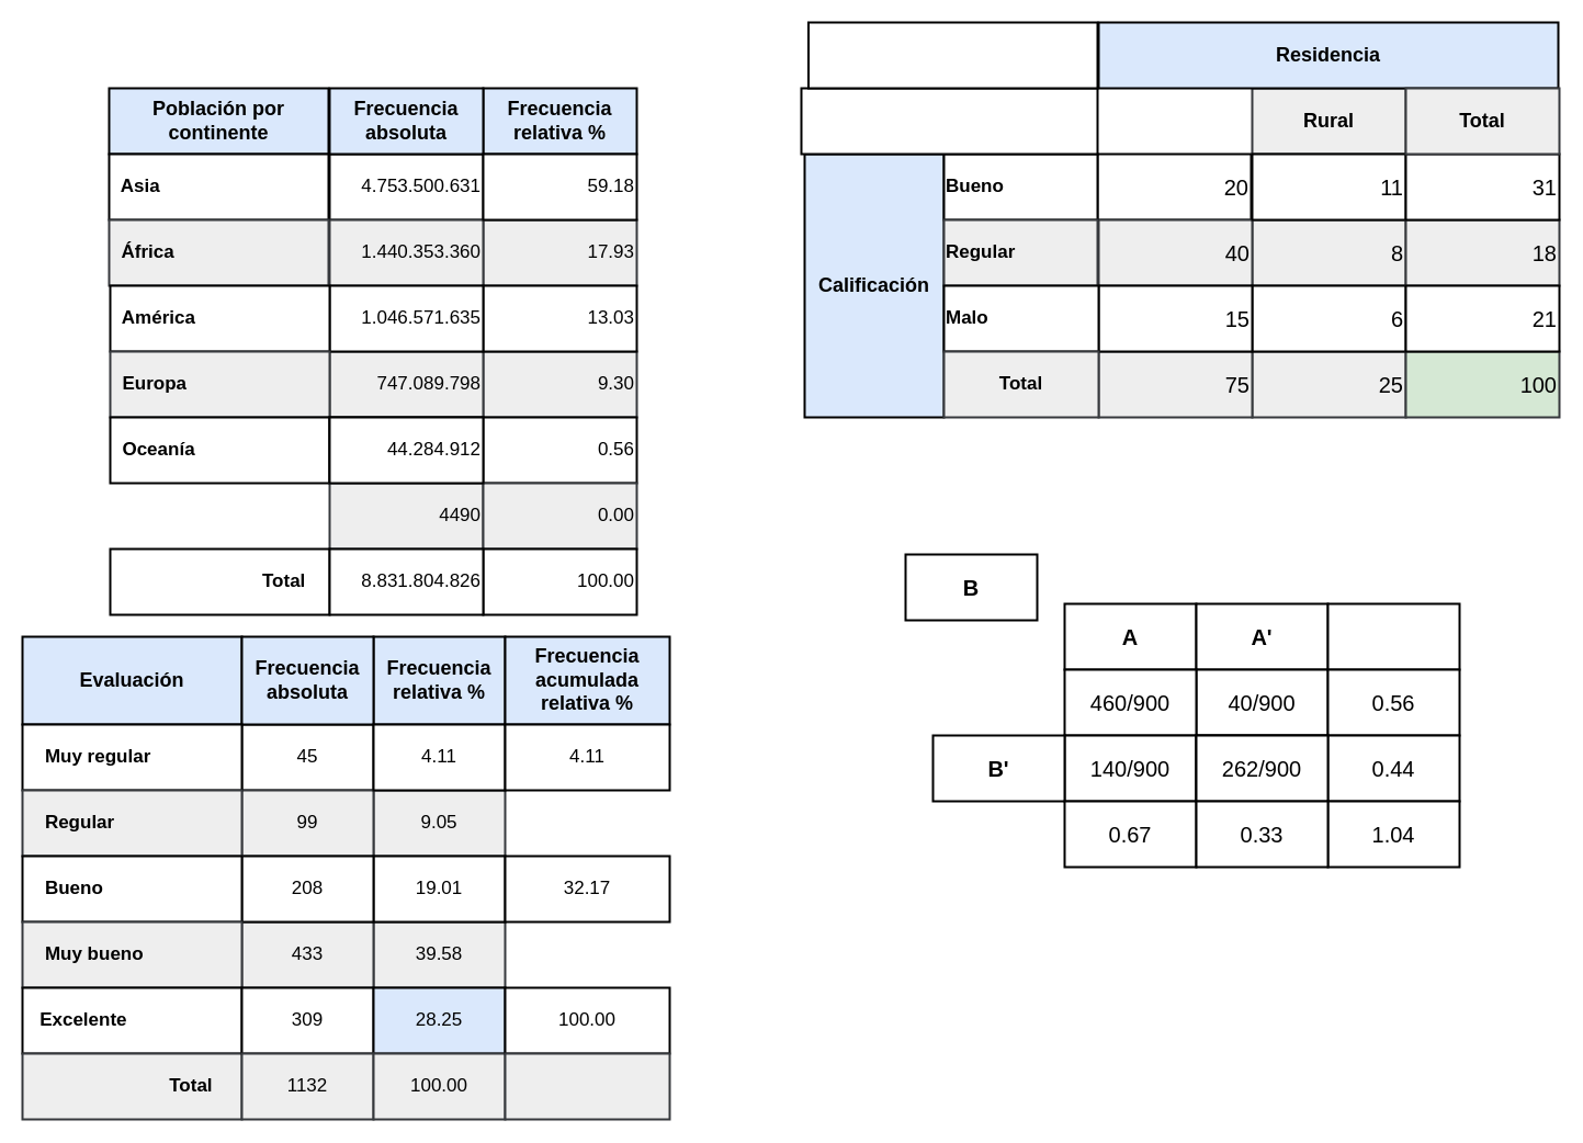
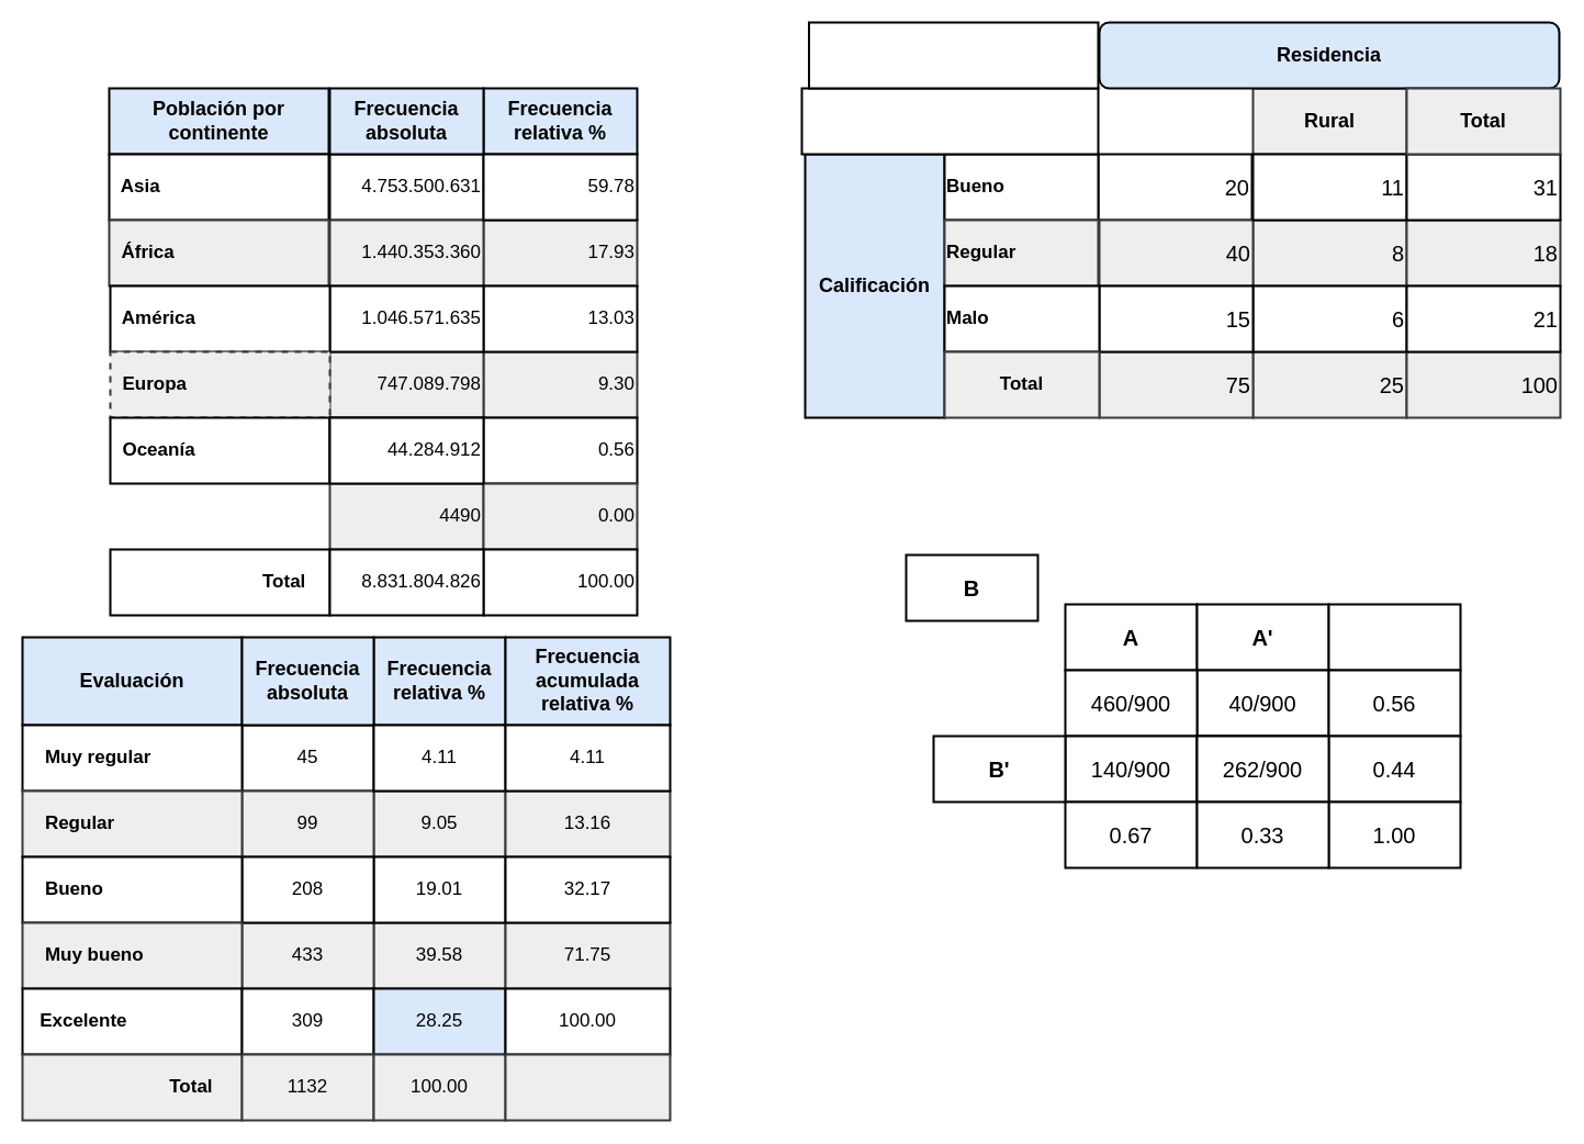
- <mxCell id="68" value="Residencia" style="rounded=0;whiteSpace=wrap;html=1;fontSize=18;fontStyle=1;fillColor=#dae8fc;strokeColor=#000000;strokeWidth=2;" vertex="1" parent="1"><mxGeometry x="1001" y="20" width="419" height="60" as="geometry" /></mxCell>
+ <mxCell id="68" value="Residencia" style="whiteSpace=wrap;html=1;fontSize=18;fontStyle=1;fillColor=#dae8fc;strokeColor=#000000;strokeWidth=2;rounded=1;" vertex="1" parent="1"><mxGeometry x="1001" y="20" width="419" height="60" as="geometry" /></mxCell>
- <mxCell id="8" value="59.18" style="rounded=0;whiteSpace=wrap;html=1;fontSize=17;align=right;strokeWidth=2;" vertex="1" parent="1"><mxGeometry x="440" y="140" width="140" height="60" as="geometry" /></mxCell>
+ <mxCell id="8" value="59.78" style="rounded=0;whiteSpace=wrap;html=1;fontSize=17;align=right;strokeWidth=2;" vertex="1" parent="1"><mxGeometry x="440" y="140" width="140" height="60" as="geometry" /></mxCell>
- <mxCell id="16" value="&amp;nbsp; Europa" style="rounded=0;whiteSpace=wrap;html=1;fontSize=17;align=left;fontStyle=1;fillColor=#eeeeee;strokeColor=#36393d;strokeWidth=2;" vertex="1" parent="1"><mxGeometry x="100" y="320" width="200" height="60" as="geometry" /></mxCell>
+ <mxCell id="16" value="&amp;nbsp; Europa" style="rounded=0;whiteSpace=wrap;html=1;fontSize=17;align=left;fontStyle=1;fillColor=#eeeeee;strokeColor=#36393d;strokeWidth=2;dashed=1;" vertex="1" parent="1"><mxGeometry x="100" y="320" width="200" height="60" as="geometry" /></mxCell>
- <mxCell id="71" value="100" style="rounded=0;whiteSpace=wrap;html=1;fontSize=20;align=right;fillColor=#d5e8d4;strokeColor=#36393d;strokeWidth=2;" vertex="1" parent="1"><mxGeometry x="1281" y="320" width="140" height="60" as="geometry" /></mxCell>
+ <mxCell id="71" value="100" style="rounded=0;whiteSpace=wrap;html=1;fontSize=20;align=right;fillColor=#eeeeee;strokeColor=#36393d;strokeWidth=2;" vertex="1" parent="1"><mxGeometry x="1281" y="320" width="140" height="60" as="geometry" /></mxCell>
+ <mxCell id="44" value="13.16" style="rounded=0;whiteSpace=wrap;html=1;fontSize=17;align=center;fillColor=#eeeeee;strokeColor=#36393d;strokeWidth=2;" vertex="1" parent="1"><mxGeometry x="460" y="720" width="150" height="60" as="geometry" /></mxCell>
- <mxCell id="89" value="1.04" style="rounded=0;whiteSpace=wrap;html=1;strokeColor=#000000;strokeWidth=2;fontSize=20;align=center;" vertex="1" parent="1"><mxGeometry x="1210" y="730" width="120" height="60" as="geometry" /></mxCell>
+ <mxCell id="89" value="1.00" style="rounded=0;whiteSpace=wrap;html=1;strokeColor=#000000;strokeWidth=2;fontSize=20;align=center;" vertex="1" parent="1"><mxGeometry x="1210" y="730" width="120" height="60" as="geometry" /></mxCell>
+ <mxCell id="46" value="71.75" style="rounded=0;whiteSpace=wrap;html=1;fontSize=17;align=center;fillColor=#eeeeee;strokeColor=#36393d;strokeWidth=2;" vertex="1" parent="1"><mxGeometry x="460" y="840" width="150" height="60" as="geometry" /></mxCell>
